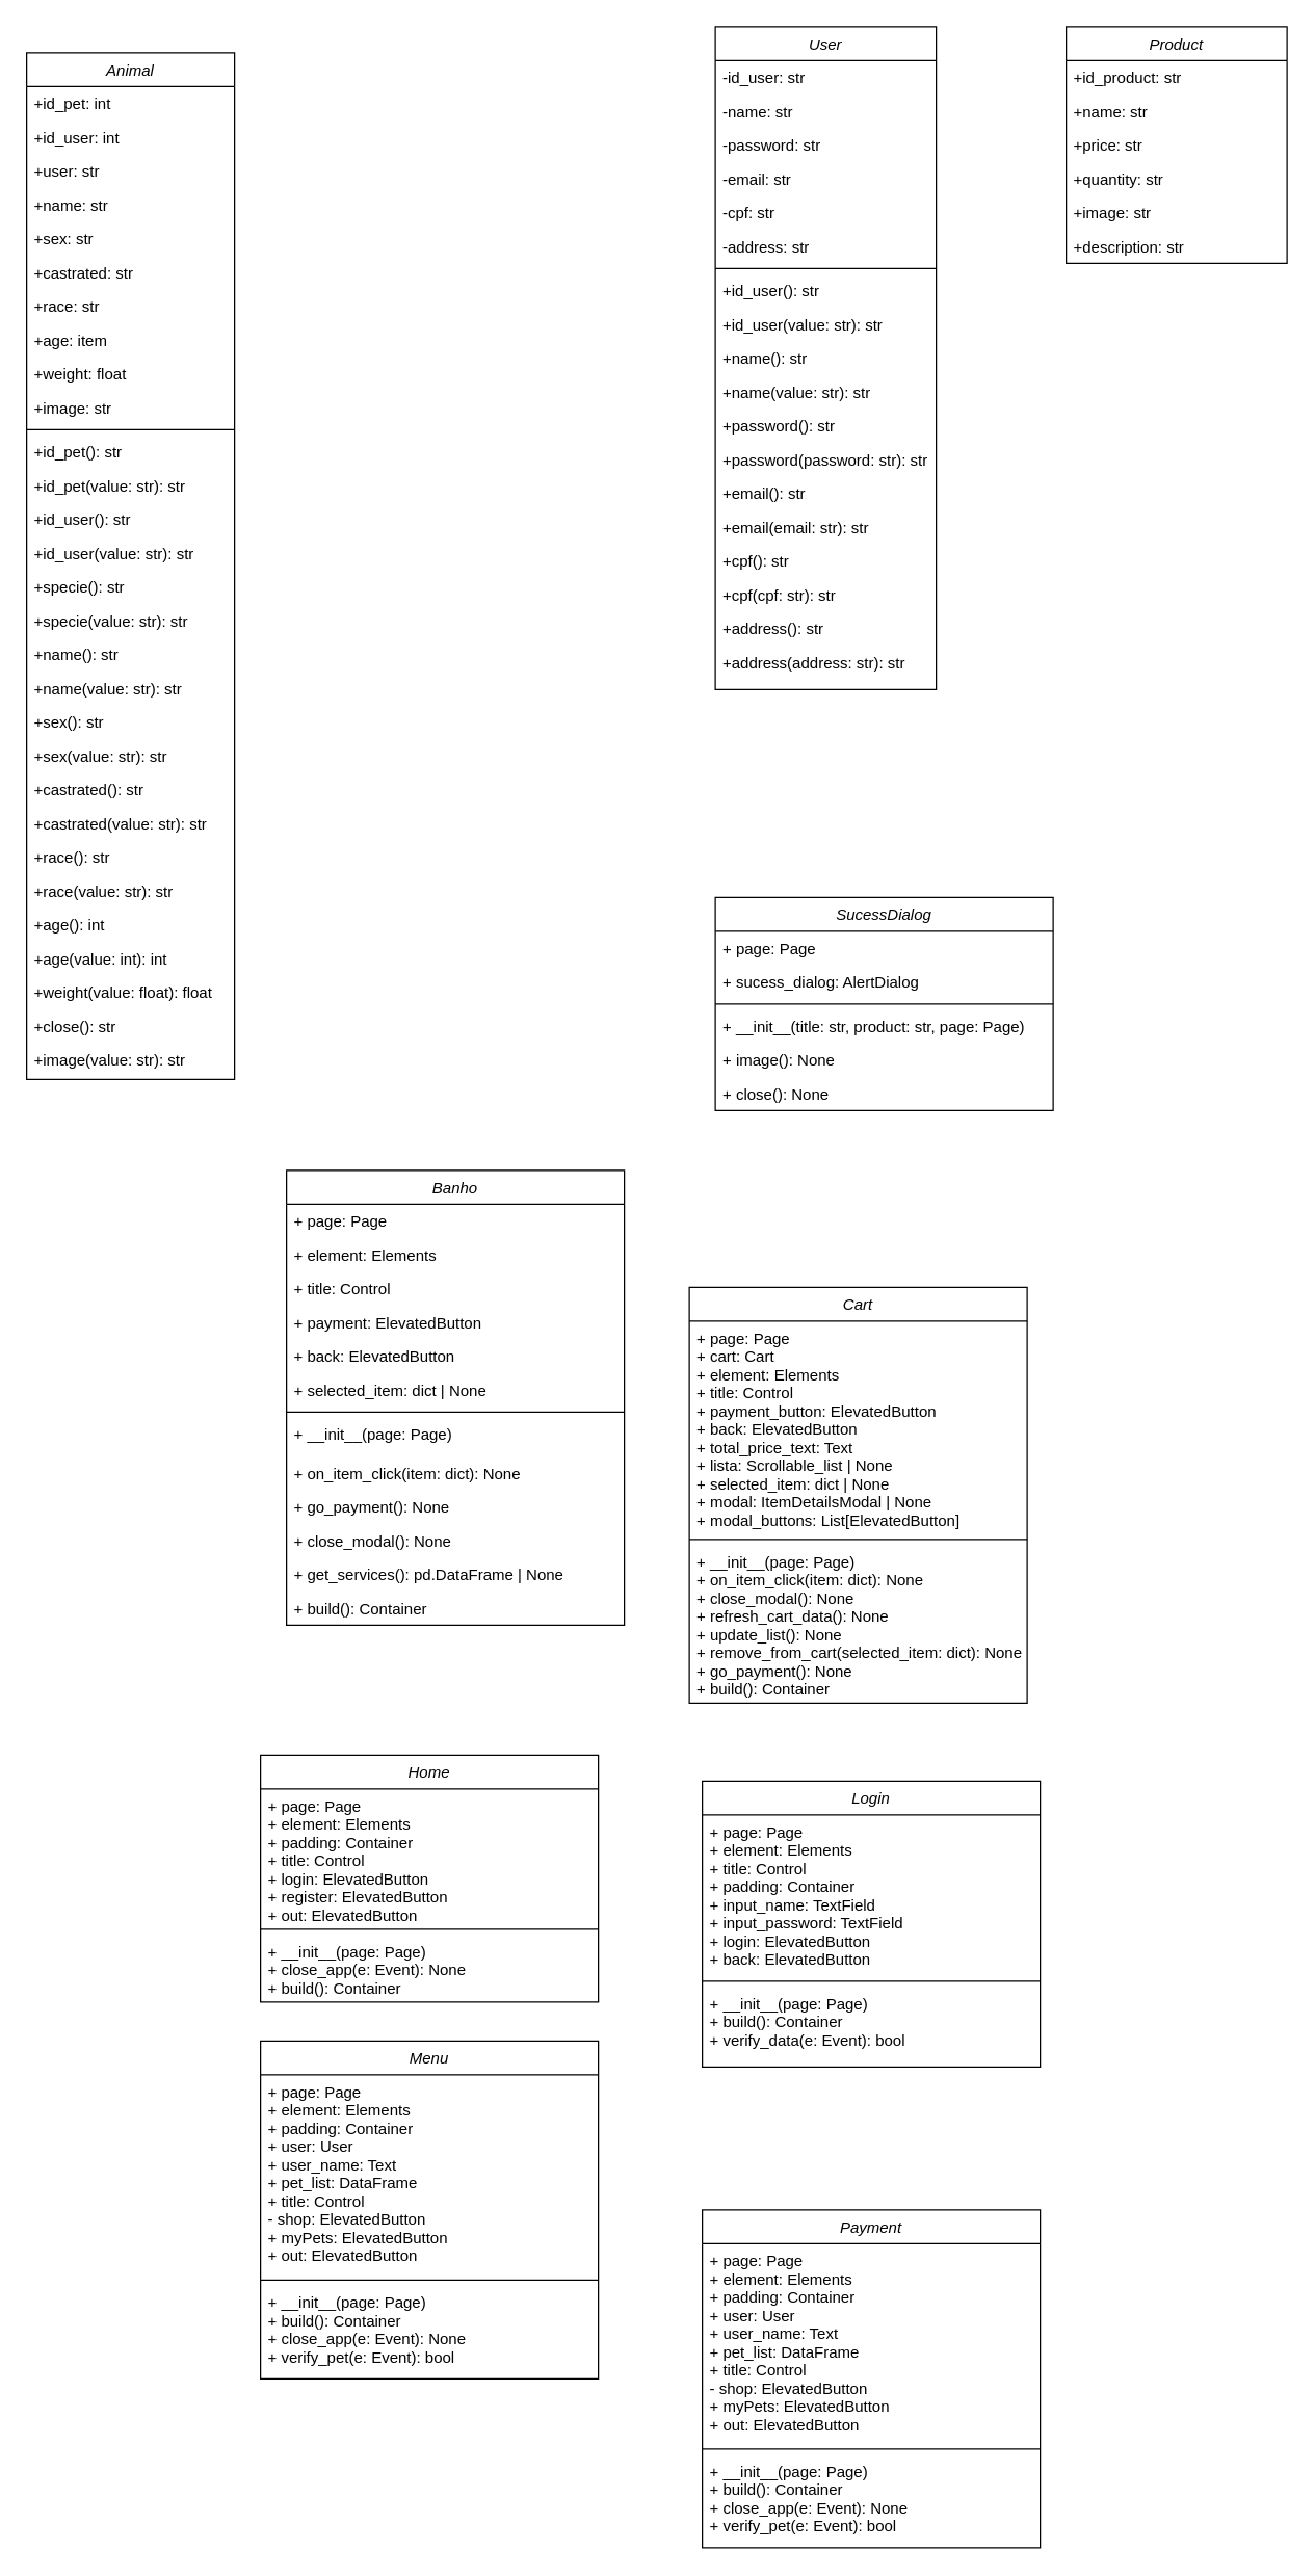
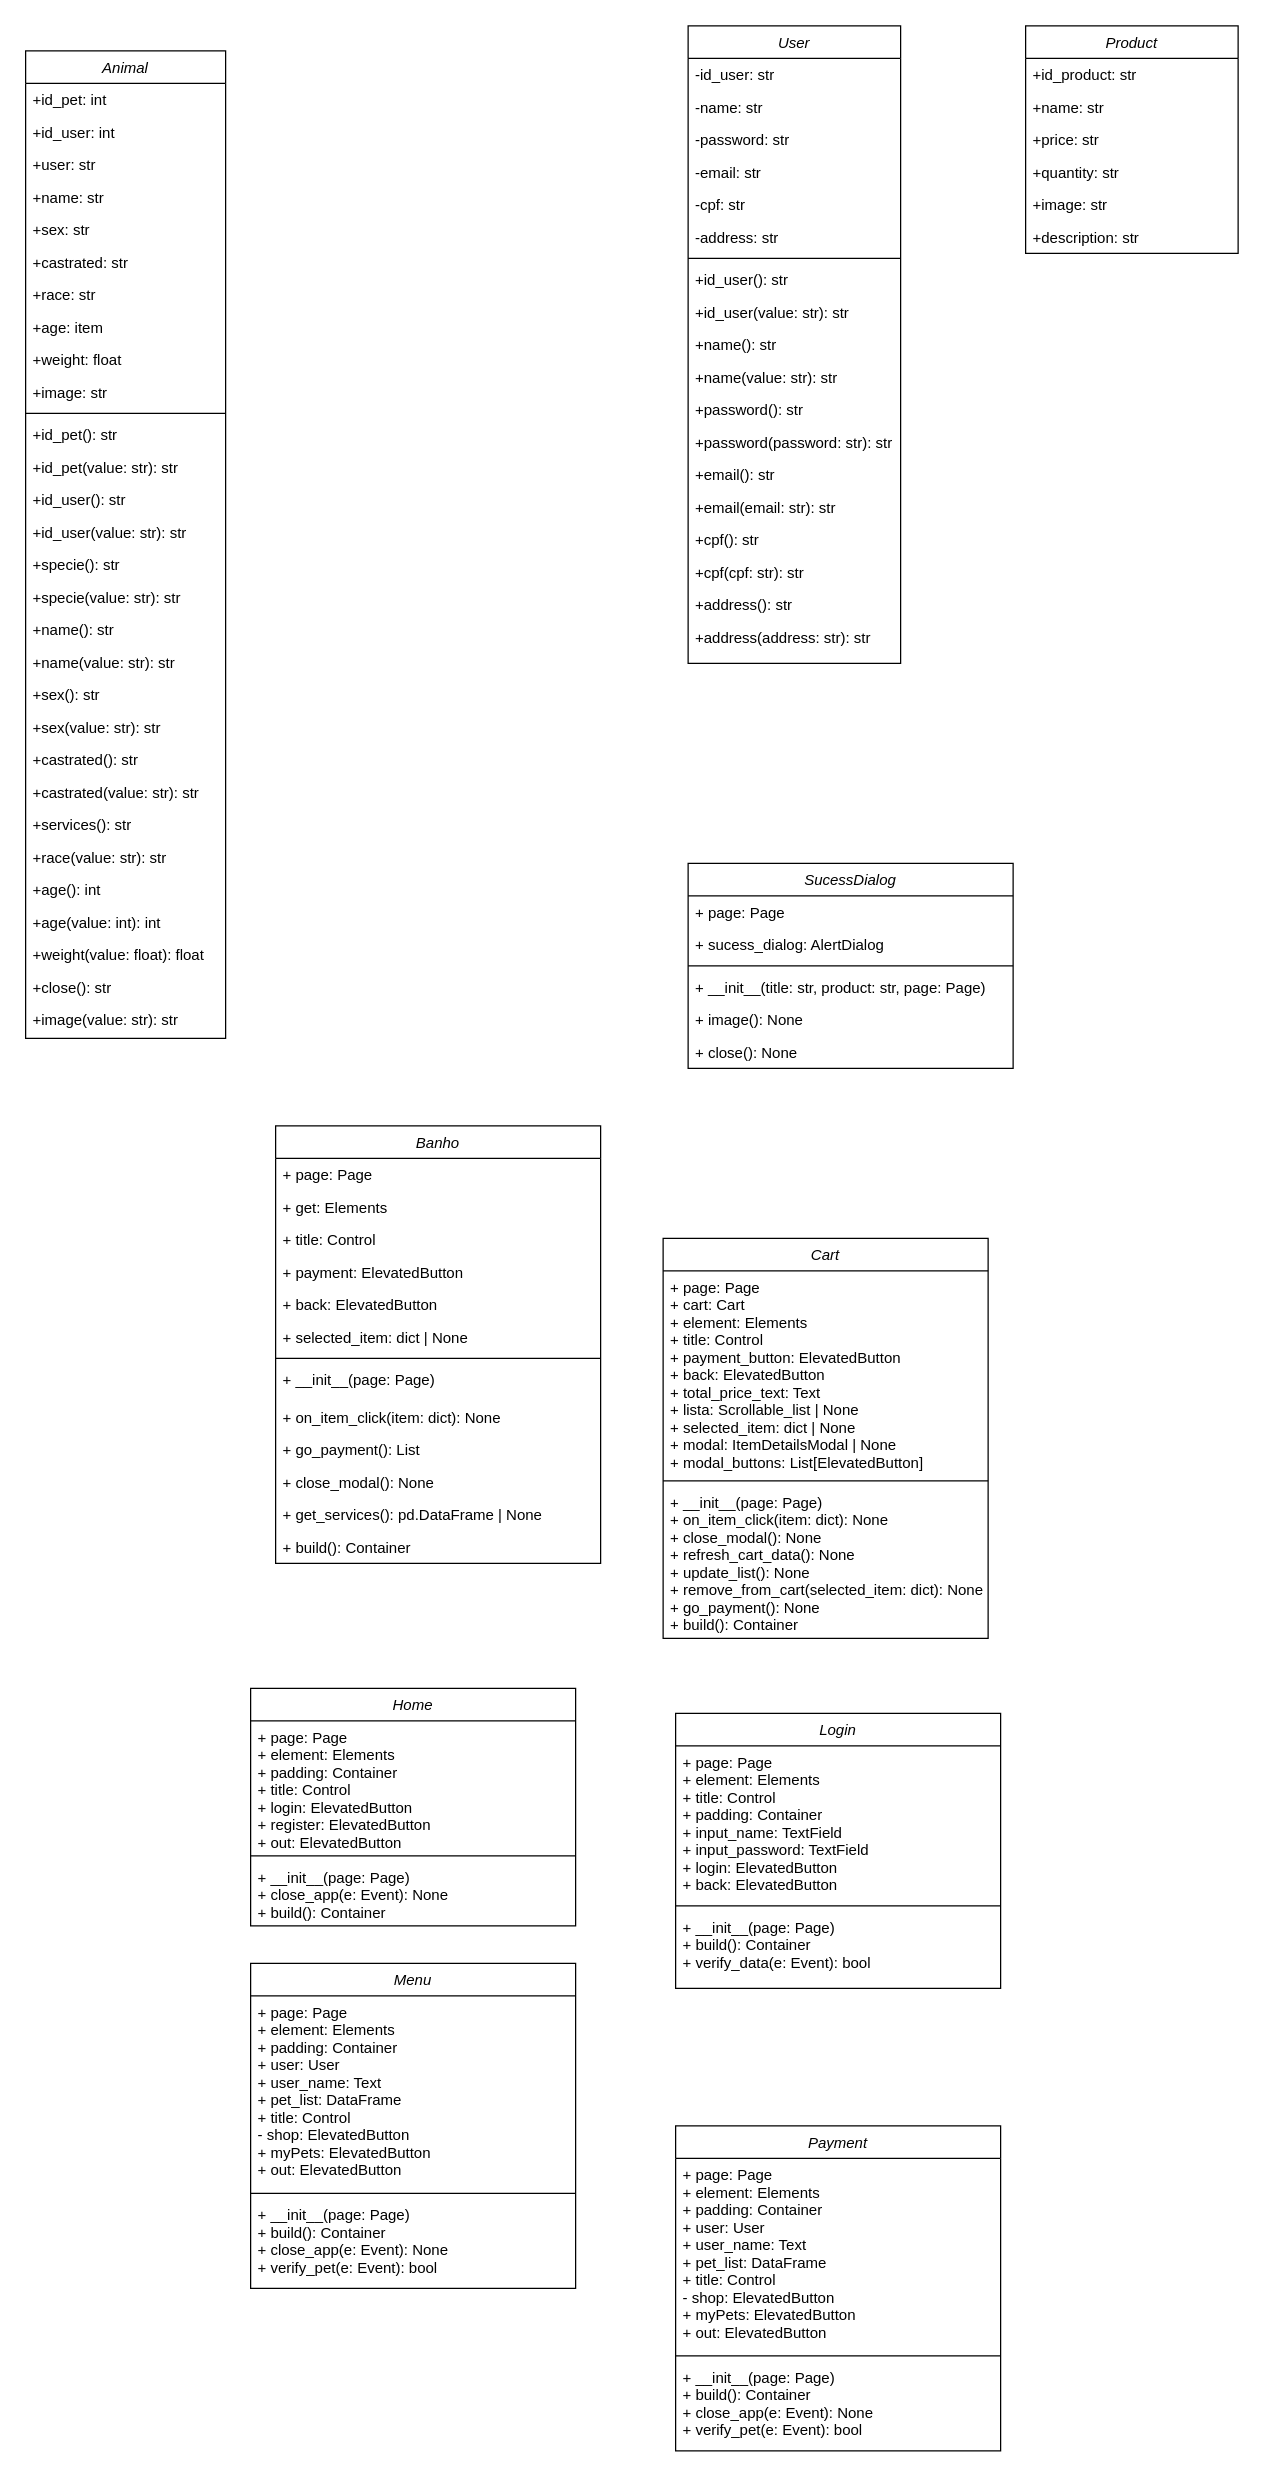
- <mxCell id="26" value="+race(): str" style="text;align=left;verticalAlign=top;spacingLeft=4;spacingRight=4;overflow=hidden;rotatable=0;points=[[0,0.5],[1,0.5]];portConstraint=eastwest;rounded=0;shadow=0;html=0;" vertex="1" parent="2"><mxGeometry y="606" width="160" height="26" as="geometry" /></mxCell>
+ <mxCell id="26" value="+services(): str" style="text;align=left;verticalAlign=top;spacingLeft=4;spacingRight=4;overflow=hidden;rotatable=0;points=[[0,0.5],[1,0.5]];portConstraint=eastwest;rounded=0;shadow=0;html=0;" vertex="1" parent="2"><mxGeometry y="606" width="160" height="26" as="geometry" /></mxCell>
- <mxCell id="69" value="+ element: Elements" style="text;align=left;verticalAlign=top;spacingLeft=4;spacingRight=4;overflow=hidden;rotatable=0;points=[[0,0.5],[1,0.5]];portConstraint=eastwest;rounded=0;shadow=0;html=0;" vertex="1" parent="67"><mxGeometry y="52" width="260" height="26" as="geometry" /></mxCell>
+ <mxCell id="69" value="+ get: Elements" style="text;align=left;verticalAlign=top;spacingLeft=4;spacingRight=4;overflow=hidden;rotatable=0;points=[[0,0.5],[1,0.5]];portConstraint=eastwest;rounded=0;shadow=0;html=0;" vertex="1" parent="67"><mxGeometry y="52" width="260" height="26" as="geometry" /></mxCell>
- <mxCell id="77" value="+ go_payment(): None " style="text;align=left;verticalAlign=top;spacingLeft=4;spacingRight=4;overflow=hidden;rotatable=0;points=[[0,0.5],[1,0.5]];portConstraint=eastwest;rounded=0;shadow=0;html=0;" vertex="1" parent="67"><mxGeometry y="246" width="260" height="26" as="geometry" /></mxCell>
+ <mxCell id="77" value="+ go_payment(): List " style="text;align=left;verticalAlign=top;spacingLeft=4;spacingRight=4;overflow=hidden;rotatable=0;points=[[0,0.5],[1,0.5]];portConstraint=eastwest;rounded=0;shadow=0;html=0;" vertex="1" parent="67"><mxGeometry y="246" width="260" height="26" as="geometry" /></mxCell>
